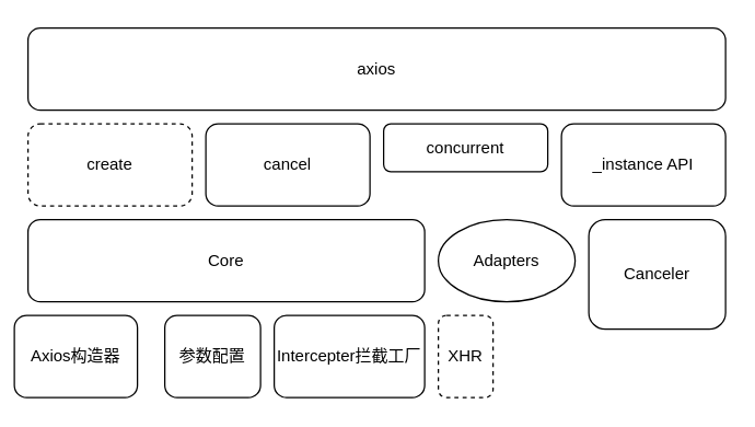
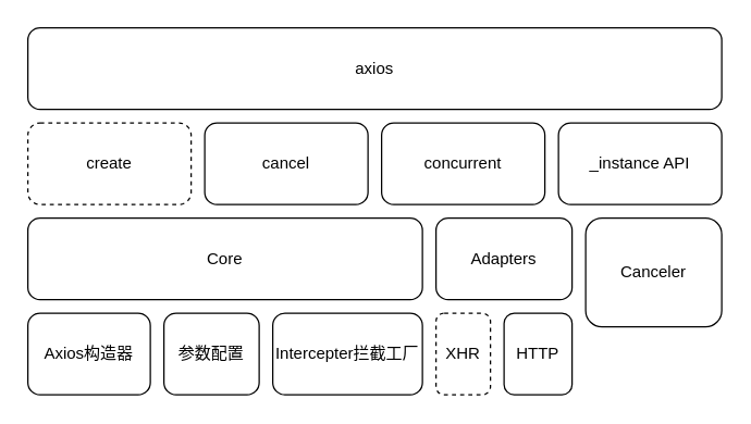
- <mxCell id="5" value="concurrent" style="rounded=1;whiteSpace=wrap;html=1;" parent="1" vertex="1"><mxGeometry x="280" y="90" width="120" height="35" as="geometry" /></mxCell>
+ <mxCell id="5" value="concurrent" style="rounded=1;whiteSpace=wrap;html=1;" parent="1" vertex="1"><mxGeometry x="280" y="90" width="120" height="60" as="geometry" /></mxCell>
- <mxCell id="9" value="Adapters" style="ellipse;whiteSpace=wrap;html=1;" parent="1" vertex="1"><mxGeometry x="320" y="160" width="100" height="60" as="geometry" /></mxCell>
+ <mxCell id="9" value="Adapters" style="rounded=1;whiteSpace=wrap;html=1;" parent="1" vertex="1"><mxGeometry x="320" y="160" width="100" height="60" as="geometry" /></mxCell>
- <mxCell id="10" value="Axios构造器" style="rounded=1;whiteSpace=wrap;html=1;" parent="1" vertex="1"><mxGeometry x="10" y="230" width="90" height="60" as="geometry" /></mxCell>
+ <mxCell id="10" value="Axios构造器" style="rounded=1;whiteSpace=wrap;html=1;" parent="1" vertex="1"><mxGeometry x="20" y="230" width="90" height="60" as="geometry" /></mxCell>
+ <mxCell id="14" value="HTTP" style="rounded=1;whiteSpace=wrap;html=1;" parent="1" vertex="1"><mxGeometry x="370" y="230" width="50" height="60" as="geometry" /></mxCell>
